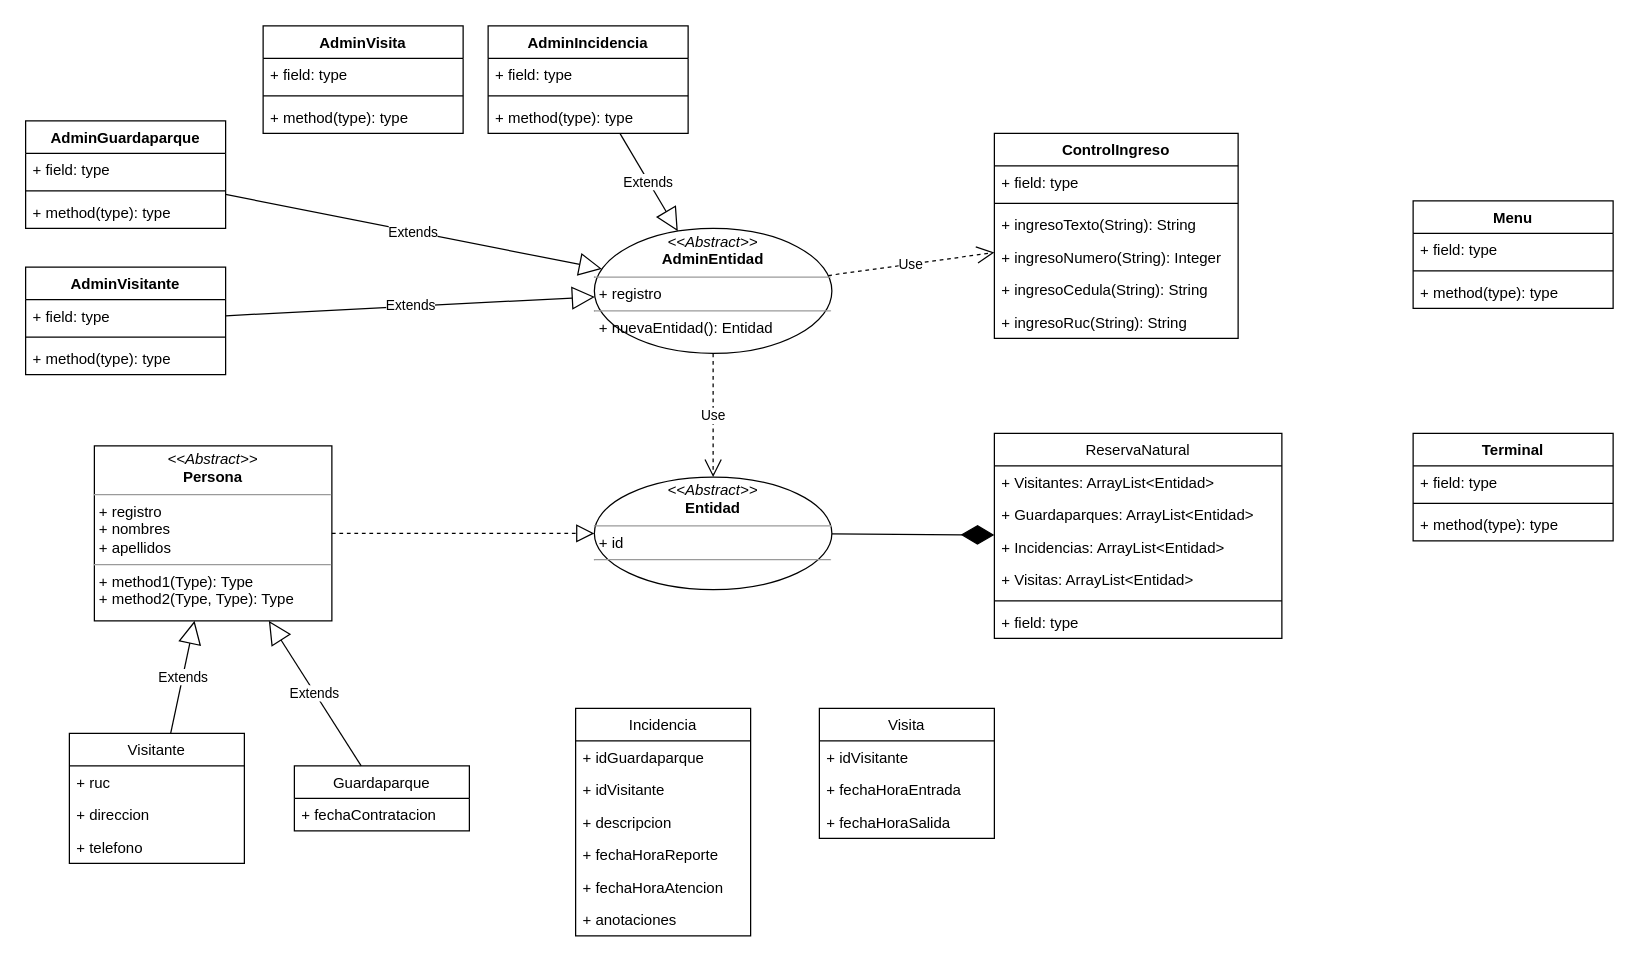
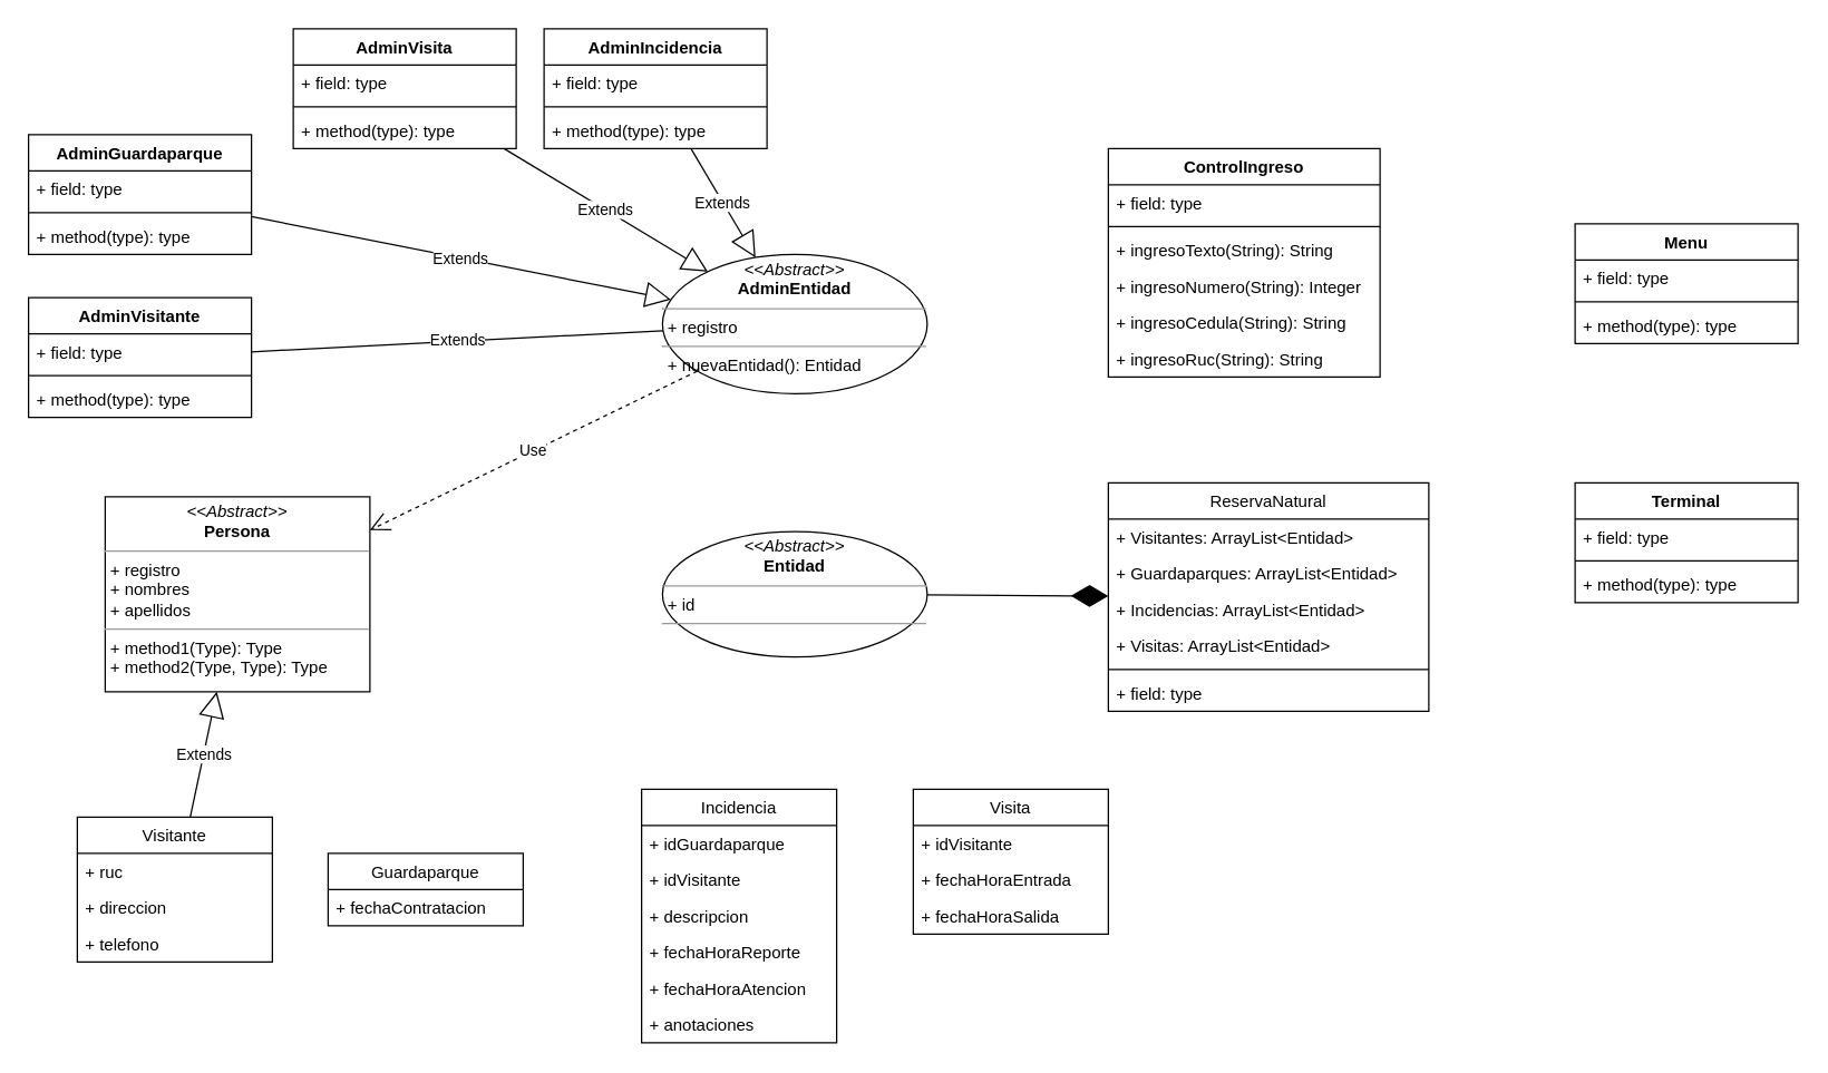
+ <mxCell id="52" value="Extends" style="endArrow=block;endSize=16;endFill=0;html=1;" parent="1" source="44" target="33" edge="1"><mxGeometry width="160" relative="1" as="geometry"><mxPoint x="190" y="183.036" as="sourcePoint" /><mxPoint x="290" y="225.582" as="targetPoint" /></mxGeometry></mxCell>
- <mxCell id="61" value="Use" style="endArrow=open;endSize=12;dashed=1;html=1;" parent="1" source="33" target="54" edge="1"><mxGeometry width="160" relative="1" as="geometry"><mxPoint x="580" y="292" as="sourcePoint" /><mxPoint x="580" y="391" as="targetPoint" /></mxGeometry></mxCell>
- <mxCell id="38" value="Extends" style="endArrow=block;endSize=16;endFill=0;html=1;" parent="1" source="34" target="33" edge="1"><mxGeometry width="160" relative="1" as="geometry"><mxPoint x="60" y="236" as="sourcePoint" /><mxPoint x="220" y="236" as="targetPoint" /></mxGeometry></mxCell>
+ <mxCell id="38" value="Extends" style="endArrow=none;endSize=16;endFill=0;html=1;" parent="1" source="34" target="33" edge="1"><mxGeometry width="160" relative="1" as="geometry"><mxPoint x="60" y="236" as="sourcePoint" /><mxPoint x="220" y="236" as="targetPoint" /></mxGeometry></mxCell>
- <mxCell id="24" value="Use" style="endArrow=open;endSize=12;dashed=1;html=1;" parent="1" source="33" target="3" edge="1"><mxGeometry width="160" relative="1" as="geometry"><mxPoint x="428.408" y="312" as="sourcePoint" /><mxPoint x="705" y="256" as="targetPoint" /></mxGeometry></mxCell>
+ <mxCell id="24" value="Use" style="endArrow=open;endSize=12;dashed=1;html=1;" parent="1" source="33" target="2" edge="1"><mxGeometry width="160" relative="1" as="geometry"><mxPoint x="428.408" y="312" as="sourcePoint" /><mxPoint x="705" y="256" as="targetPoint" /></mxGeometry></mxCell>
- <mxCell id="4" value="" style="endArrow=block;dashed=1;endFill=0;endSize=12;html=1;" parent="1" source="2" target="3" edge="1"><mxGeometry width="160" relative="1" as="geometry"><mxPoint x="465" y="436" as="sourcePoint" /><mxPoint x="625" y="436" as="targetPoint" /></mxGeometry></mxCell>
- <mxCell id="23" value="Extends" style="endArrow=block;endSize=16;endFill=0;html=1;" parent="1" source="9" target="2" edge="1"><mxGeometry width="160" relative="1" as="geometry"><mxPoint x="145" y="796" as="sourcePoint" /><mxPoint x="305" y="796" as="targetPoint" /></mxGeometry></mxCell>
